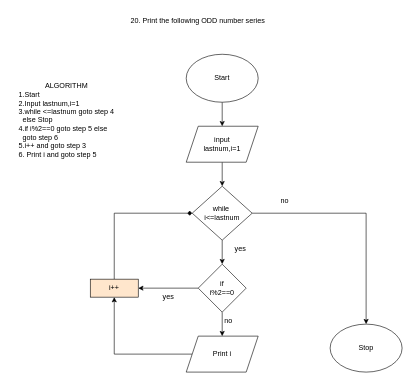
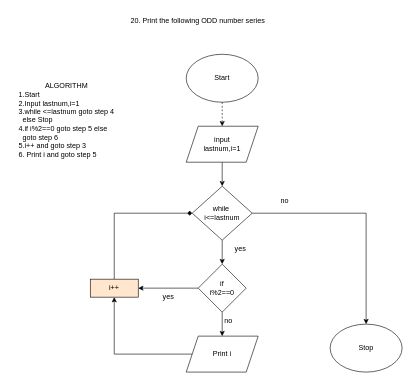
- <mxCell id="2" value="" style="edgeStyle=orthogonalEdgeStyle;rounded=0;orthogonalLoop=1;jettySize=auto;html=1;" parent="1" source="3" target="5" edge="1"><mxGeometry relative="1" as="geometry" /></mxCell>
+ <mxCell id="2" value="" style="edgeStyle=orthogonalEdgeStyle;rounded=0;orthogonalLoop=1;jettySize=auto;html=1;dashed=1;" parent="1" source="3" target="5" edge="1"><mxGeometry relative="1" as="geometry" /></mxCell>
